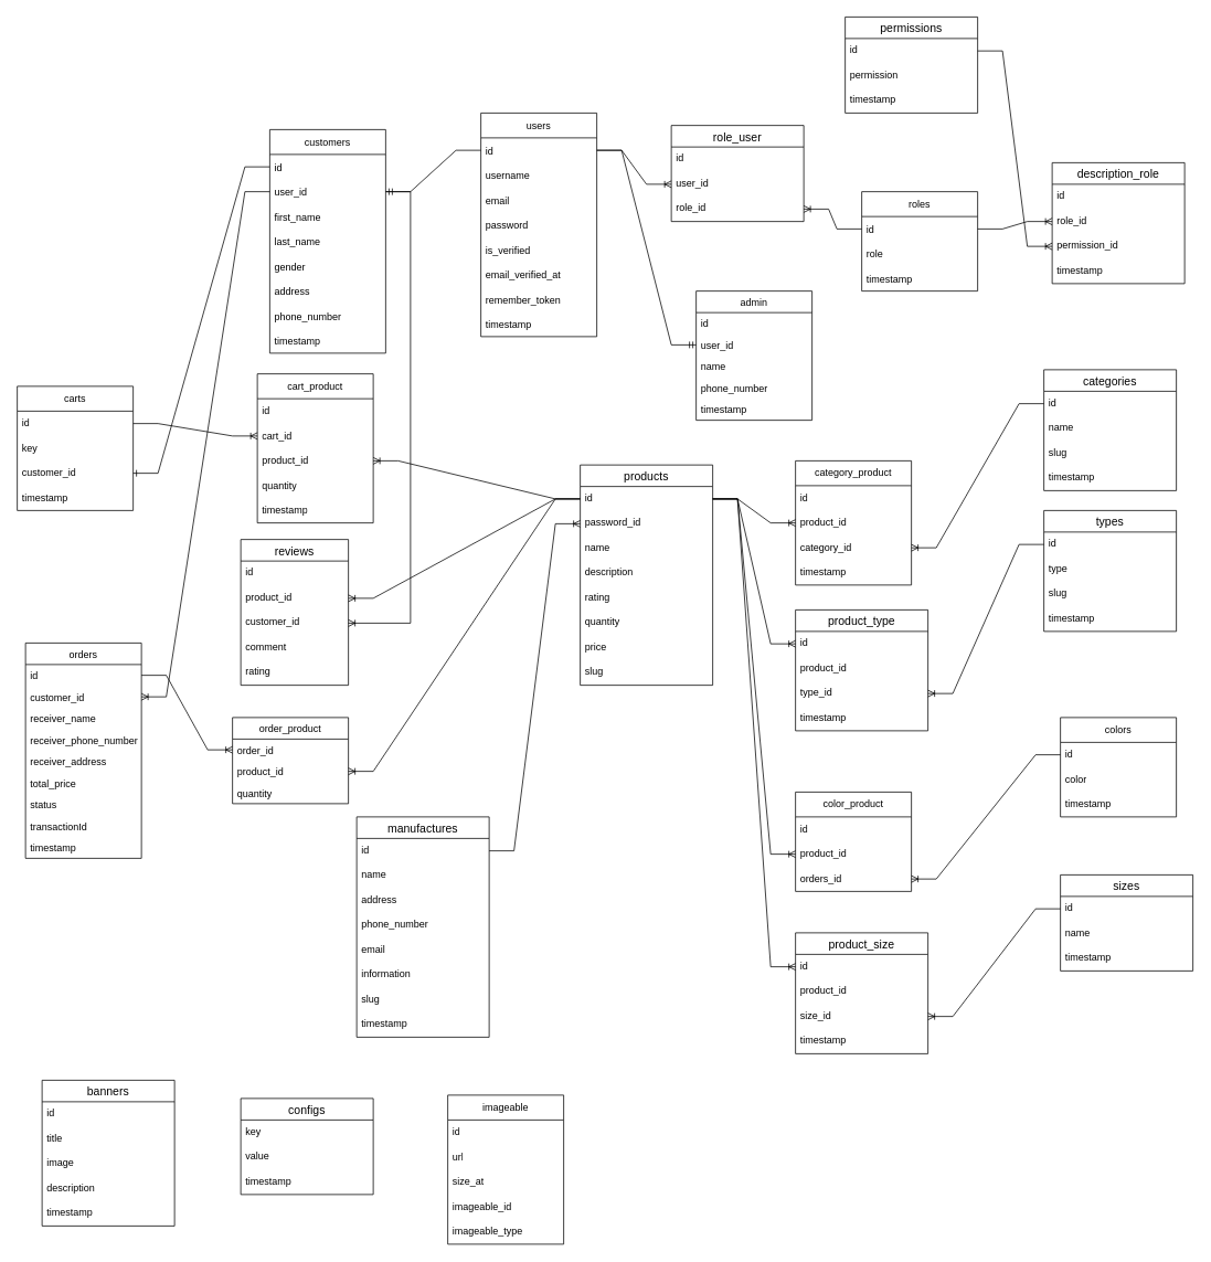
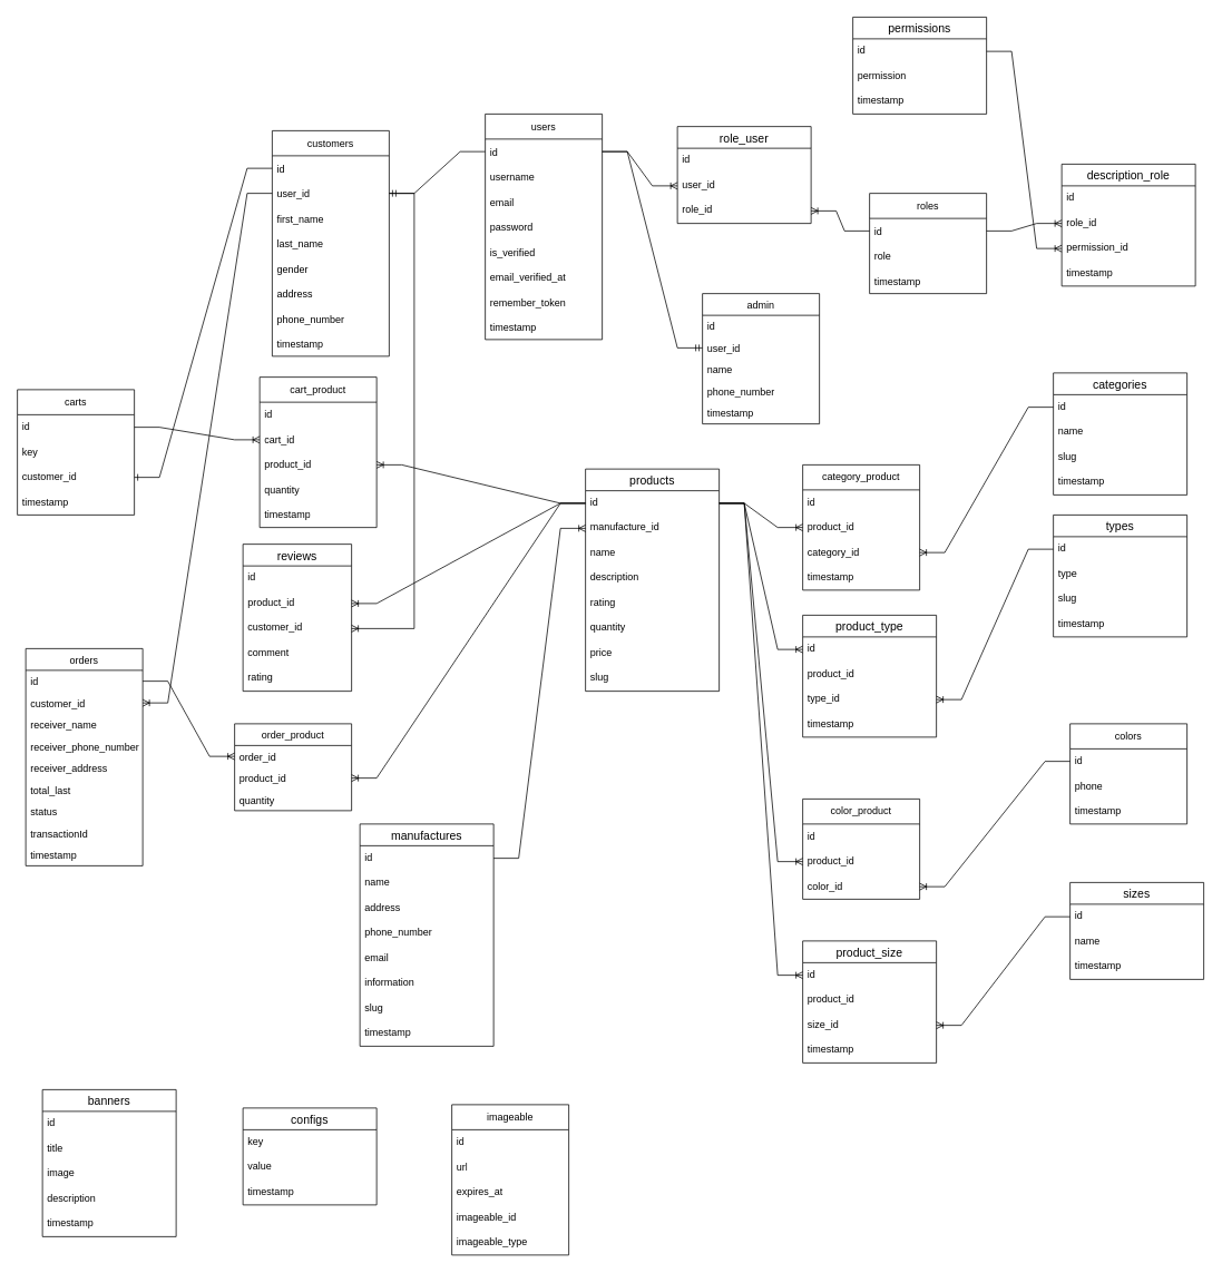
- <mxCell id="34" value="password_id" style="text;strokeColor=none;fillColor=none;spacingLeft=4;spacingRight=4;overflow=hidden;rotatable=0;points=[[0,0.5],[1,0.5]];portConstraint=eastwest;fontSize=12;rounded=0;" parent="32" vertex="1"><mxGeometry y="56" width="160" height="30" as="geometry" /></mxCell>
+ <mxCell id="34" value="manufacture_id" style="text;strokeColor=none;fillColor=none;spacingLeft=4;spacingRight=4;overflow=hidden;rotatable=0;points=[[0,0.5],[1,0.5]];portConstraint=eastwest;fontSize=12;rounded=0;" parent="32" vertex="1"><mxGeometry y="56" width="160" height="30" as="geometry" /></mxCell>
- <mxCell id="164" value="color" style="text;strokeColor=none;fillColor=none;align=left;verticalAlign=middle;spacingLeft=4;spacingRight=4;overflow=hidden;points=[[0,0.5],[1,0.5]];portConstraint=eastwest;rotatable=0;whiteSpace=wrap;html=1;" parent="162" vertex="1"><mxGeometry y="60" width="140" height="30" as="geometry" /></mxCell>
+ <mxCell id="164" value="phone" style="text;strokeColor=none;fillColor=none;align=left;verticalAlign=middle;spacingLeft=4;spacingRight=4;overflow=hidden;points=[[0,0.5],[1,0.5]];portConstraint=eastwest;rotatable=0;whiteSpace=wrap;html=1;" parent="162" vertex="1"><mxGeometry y="60" width="140" height="30" as="geometry" /></mxCell>
- <mxCell id="71" value="total_price" style="text;strokeColor=none;fillColor=none;align=left;verticalAlign=top;spacingLeft=4;spacingRight=4;overflow=hidden;rotatable=0;points=[[0,0.5],[1,0.5]];portConstraint=eastwest;rounded=0;" parent="65" vertex="1"><mxGeometry y="156" width="140" height="26" as="geometry" /></mxCell>
+ <mxCell id="71" value="total_last" style="text;strokeColor=none;fillColor=none;align=left;verticalAlign=top;spacingLeft=4;spacingRight=4;overflow=hidden;rotatable=0;points=[[0,0.5],[1,0.5]];portConstraint=eastwest;rounded=0;" parent="65" vertex="1"><mxGeometry y="156" width="140" height="26" as="geometry" /></mxCell>
- <mxCell id="161" value="orders_id" style="text;strokeColor=none;fillColor=none;align=left;verticalAlign=middle;spacingLeft=4;spacingRight=4;overflow=hidden;points=[[0,0.5],[1,0.5]];portConstraint=eastwest;rotatable=0;whiteSpace=wrap;html=1;" parent="158" vertex="1"><mxGeometry y="90" width="140" height="30" as="geometry" /></mxCell>
+ <mxCell id="161" value="color_id" style="text;strokeColor=none;fillColor=none;align=left;verticalAlign=middle;spacingLeft=4;spacingRight=4;overflow=hidden;points=[[0,0.5],[1,0.5]];portConstraint=eastwest;rotatable=0;whiteSpace=wrap;html=1;" parent="158" vertex="1"><mxGeometry y="90" width="140" height="30" as="geometry" /></mxCell>
- <mxCell id="155" value="size_at" style="text;strokeColor=none;fillColor=none;align=left;verticalAlign=middle;spacingLeft=4;spacingRight=4;overflow=hidden;points=[[0,0.5],[1,0.5]];portConstraint=eastwest;rotatable=0;whiteSpace=wrap;html=1;" parent="152" vertex="1"><mxGeometry y="90" width="140" height="30" as="geometry" /></mxCell>
+ <mxCell id="155" value="expires_at" style="text;strokeColor=none;fillColor=none;align=left;verticalAlign=middle;spacingLeft=4;spacingRight=4;overflow=hidden;points=[[0,0.5],[1,0.5]];portConstraint=eastwest;rotatable=0;whiteSpace=wrap;html=1;" parent="152" vertex="1"><mxGeometry y="90" width="140" height="30" as="geometry" /></mxCell>
